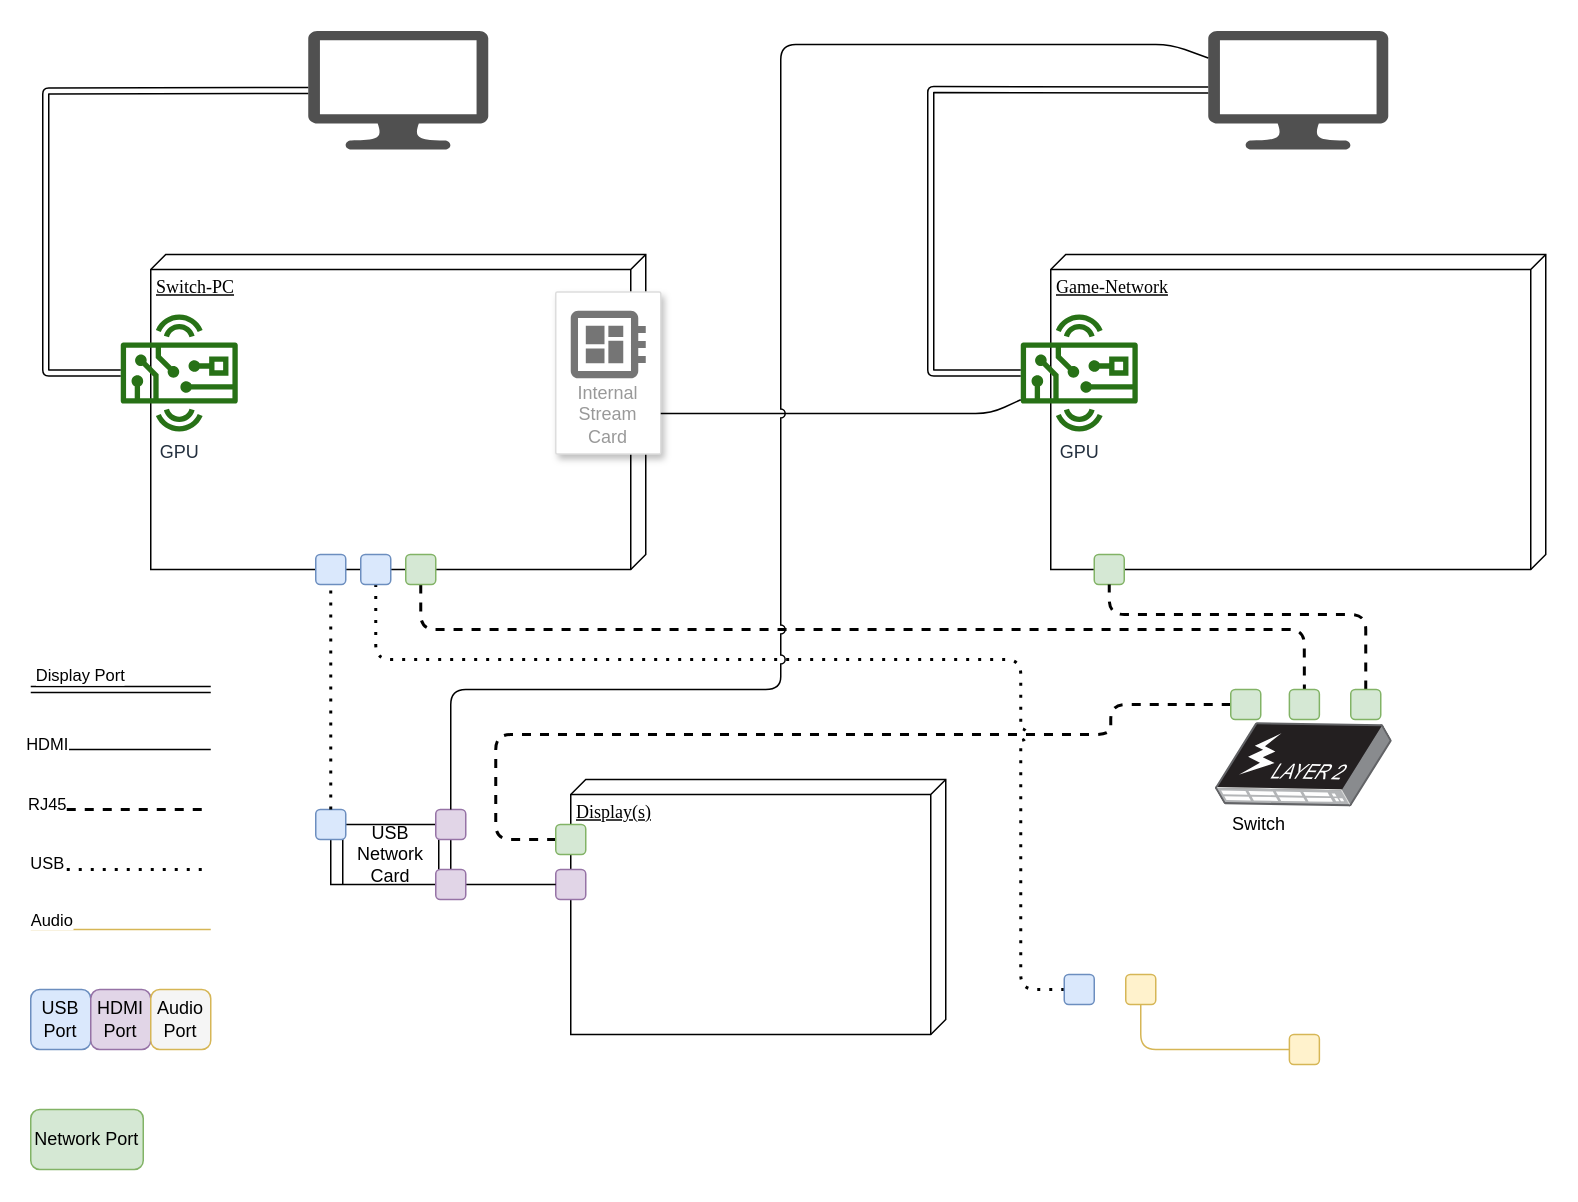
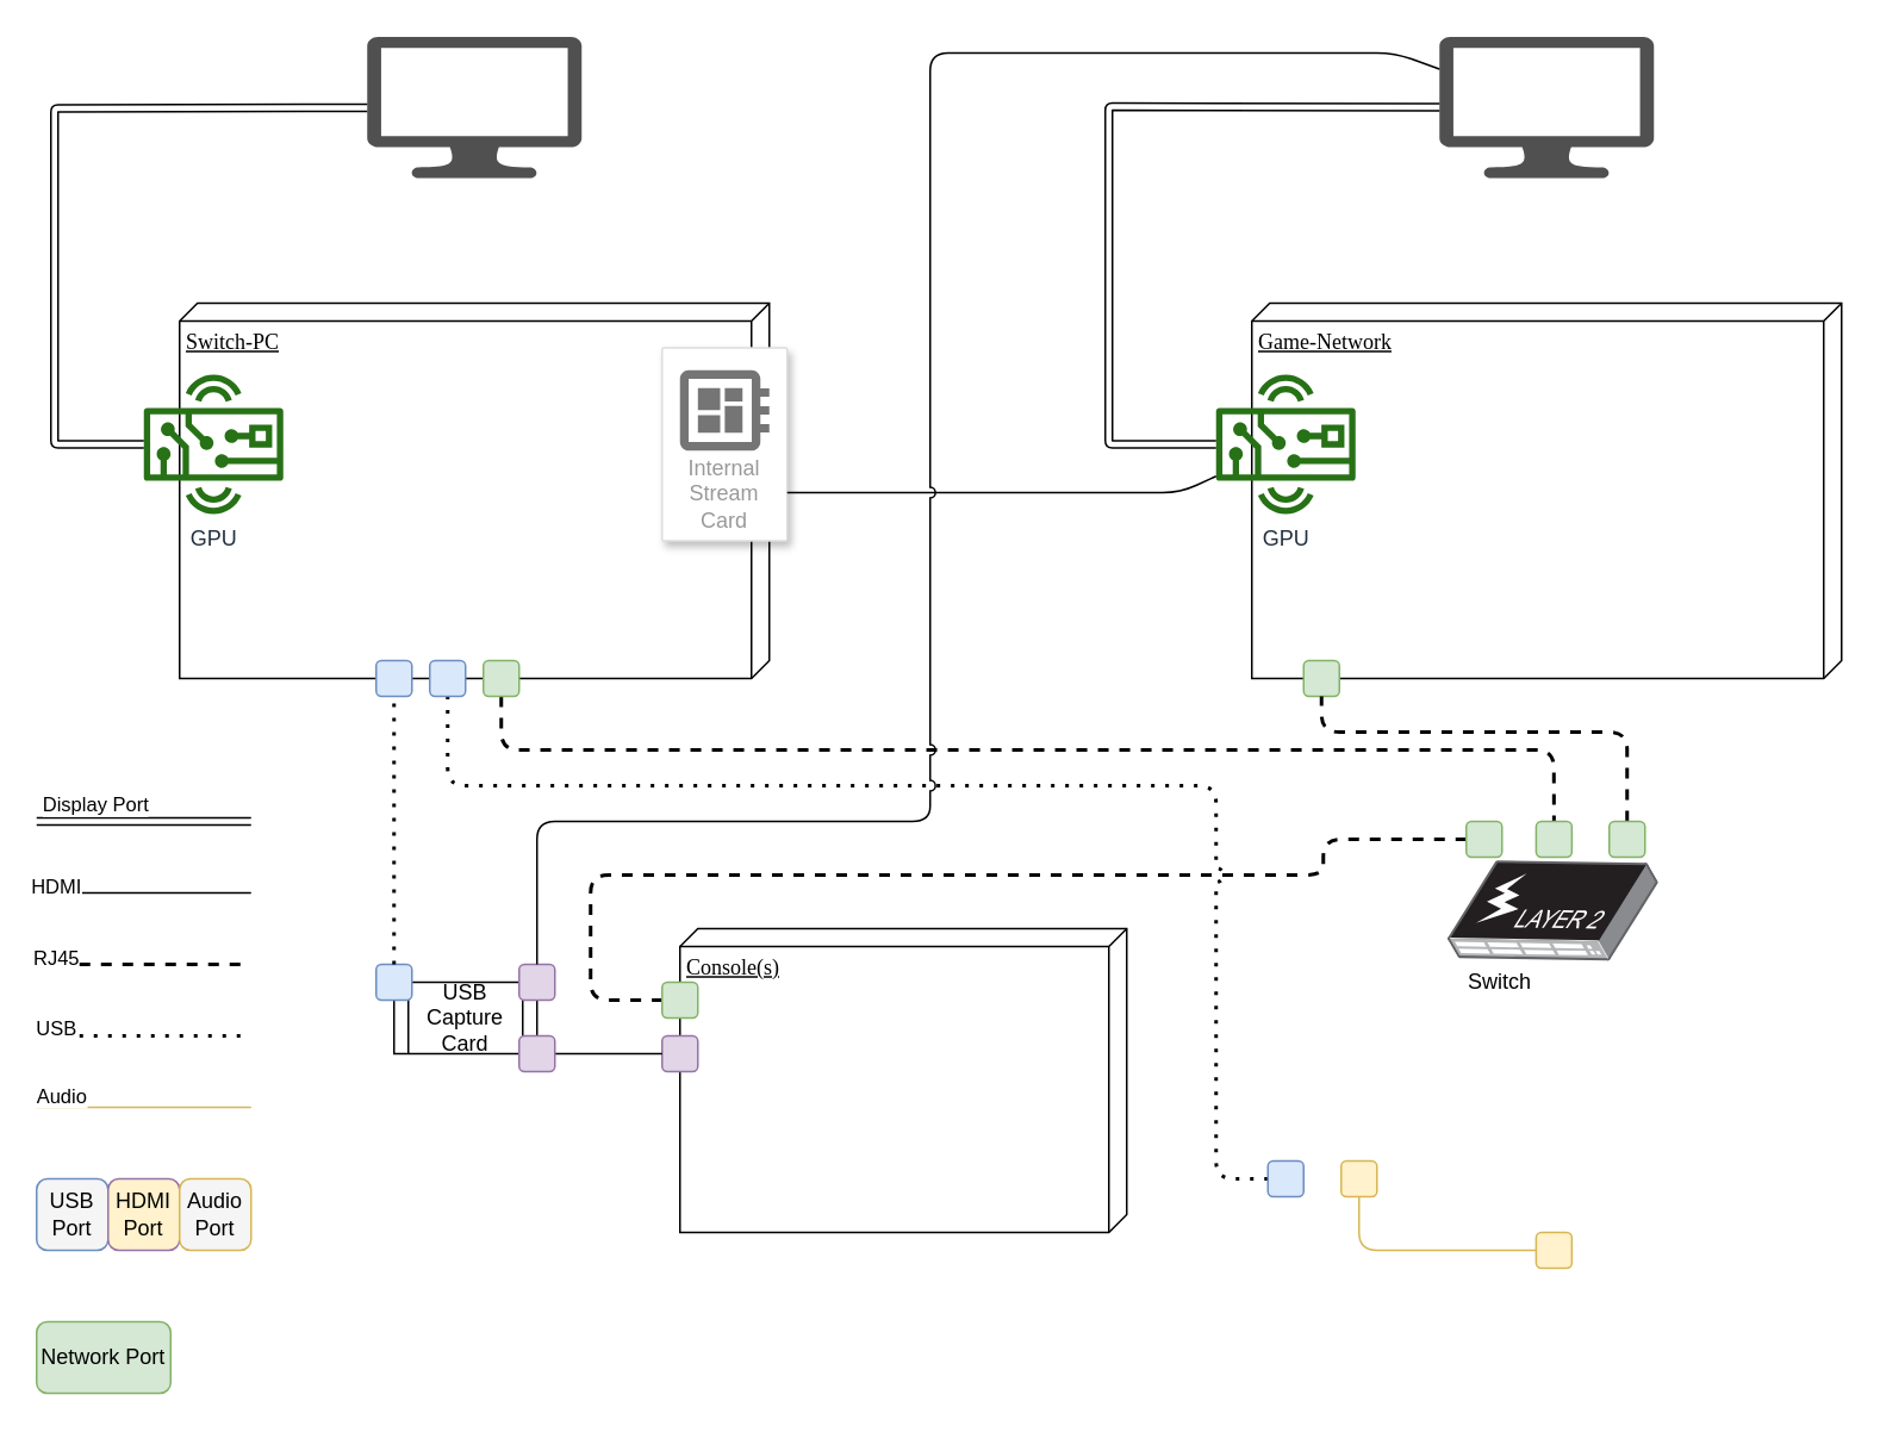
- <mxCell id="6" value="Display(s)" style="verticalAlign=top;align=left;spacingTop=8;spacingLeft=2;spacingRight=12;shape=cube;size=10;direction=south;fontStyle=4;html=1;rounded=0;shadow=0;comic=0;labelBackgroundColor=none;strokeWidth=1;fontFamily=Verdana;fontSize=12" parent="1" vertex="1"><mxGeometry x="380" y="519" width="250" height="170" as="geometry" /></mxCell>
+ <mxCell id="6" value="Console(s)" style="verticalAlign=top;align=left;spacingTop=8;spacingLeft=2;spacingRight=12;shape=cube;size=10;direction=south;fontStyle=4;html=1;rounded=0;shadow=0;comic=0;labelBackgroundColor=none;strokeWidth=1;fontFamily=Verdana;fontSize=12" parent="1" vertex="1"><mxGeometry x="380" y="519" width="250" height="170" as="geometry" /></mxCell>
- <mxCell id="20" value="USB Network Card" style="shape=process;whiteSpace=wrap;html=1;backgroundOutline=1;" vertex="1" parent="19"><mxGeometry x="10" y="10" width="80" height="40" as="geometry" /></mxCell>
+ <mxCell id="20" value="USB Capture Card" style="shape=process;whiteSpace=wrap;html=1;backgroundOutline=1;" vertex="1" parent="19"><mxGeometry x="10" y="10" width="80" height="40" as="geometry" /></mxCell>
- <mxCell id="14" value="USB Port" style="rounded=1;whiteSpace=wrap;html=1;fillColor=#dae8fc;strokeColor=#6c8ebf;" vertex="1" parent="1"><mxGeometry x="20" y="659" width="40" height="40" as="geometry" /></mxCell>
+ <mxCell id="14" value="USB Port" style="rounded=1;whiteSpace=wrap;html=1;fillColor=#f5f5f5;strokeColor=#6c8ebf;" vertex="1" parent="1"><mxGeometry x="20" y="659" width="40" height="40" as="geometry" /></mxCell>
- <mxCell id="15" value="HDMI Port" style="rounded=1;whiteSpace=wrap;html=1;fillColor=#e1d5e7;strokeColor=#9673a6;" vertex="1" parent="1"><mxGeometry x="60" y="659" width="40" height="40" as="geometry" /></mxCell>
+ <mxCell id="15" value="HDMI Port" style="rounded=1;whiteSpace=wrap;html=1;fillColor=#fff2cc;strokeColor=#9673a6;" vertex="1" parent="1"><mxGeometry x="60" y="659" width="40" height="40" as="geometry" /></mxCell>
